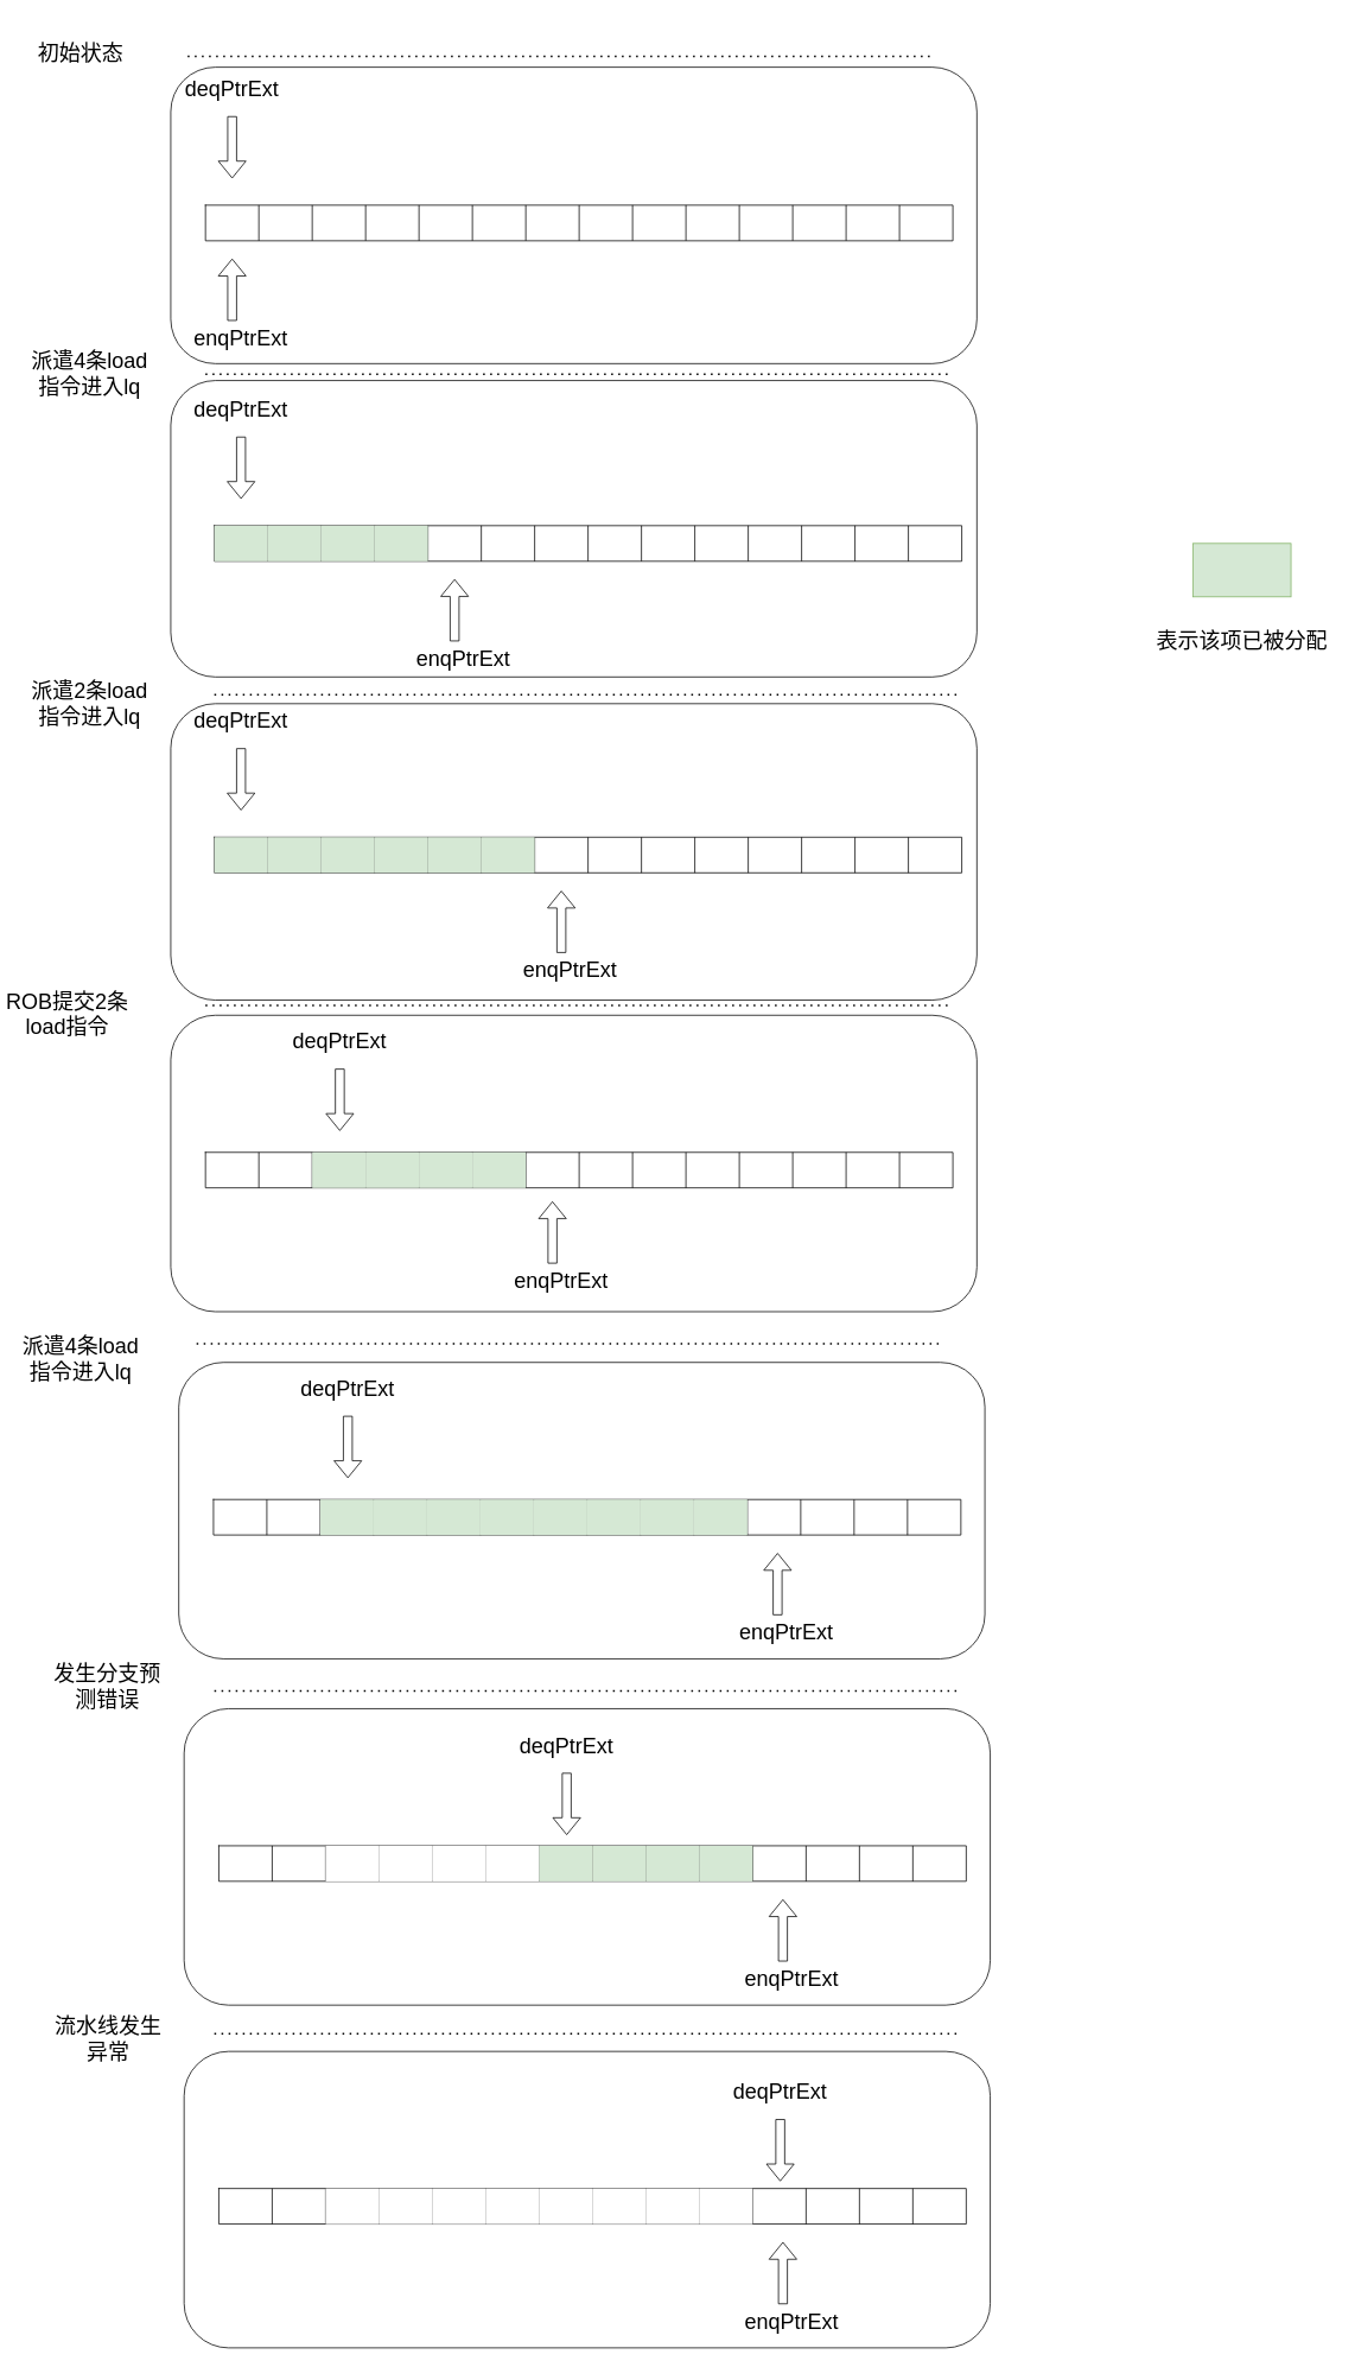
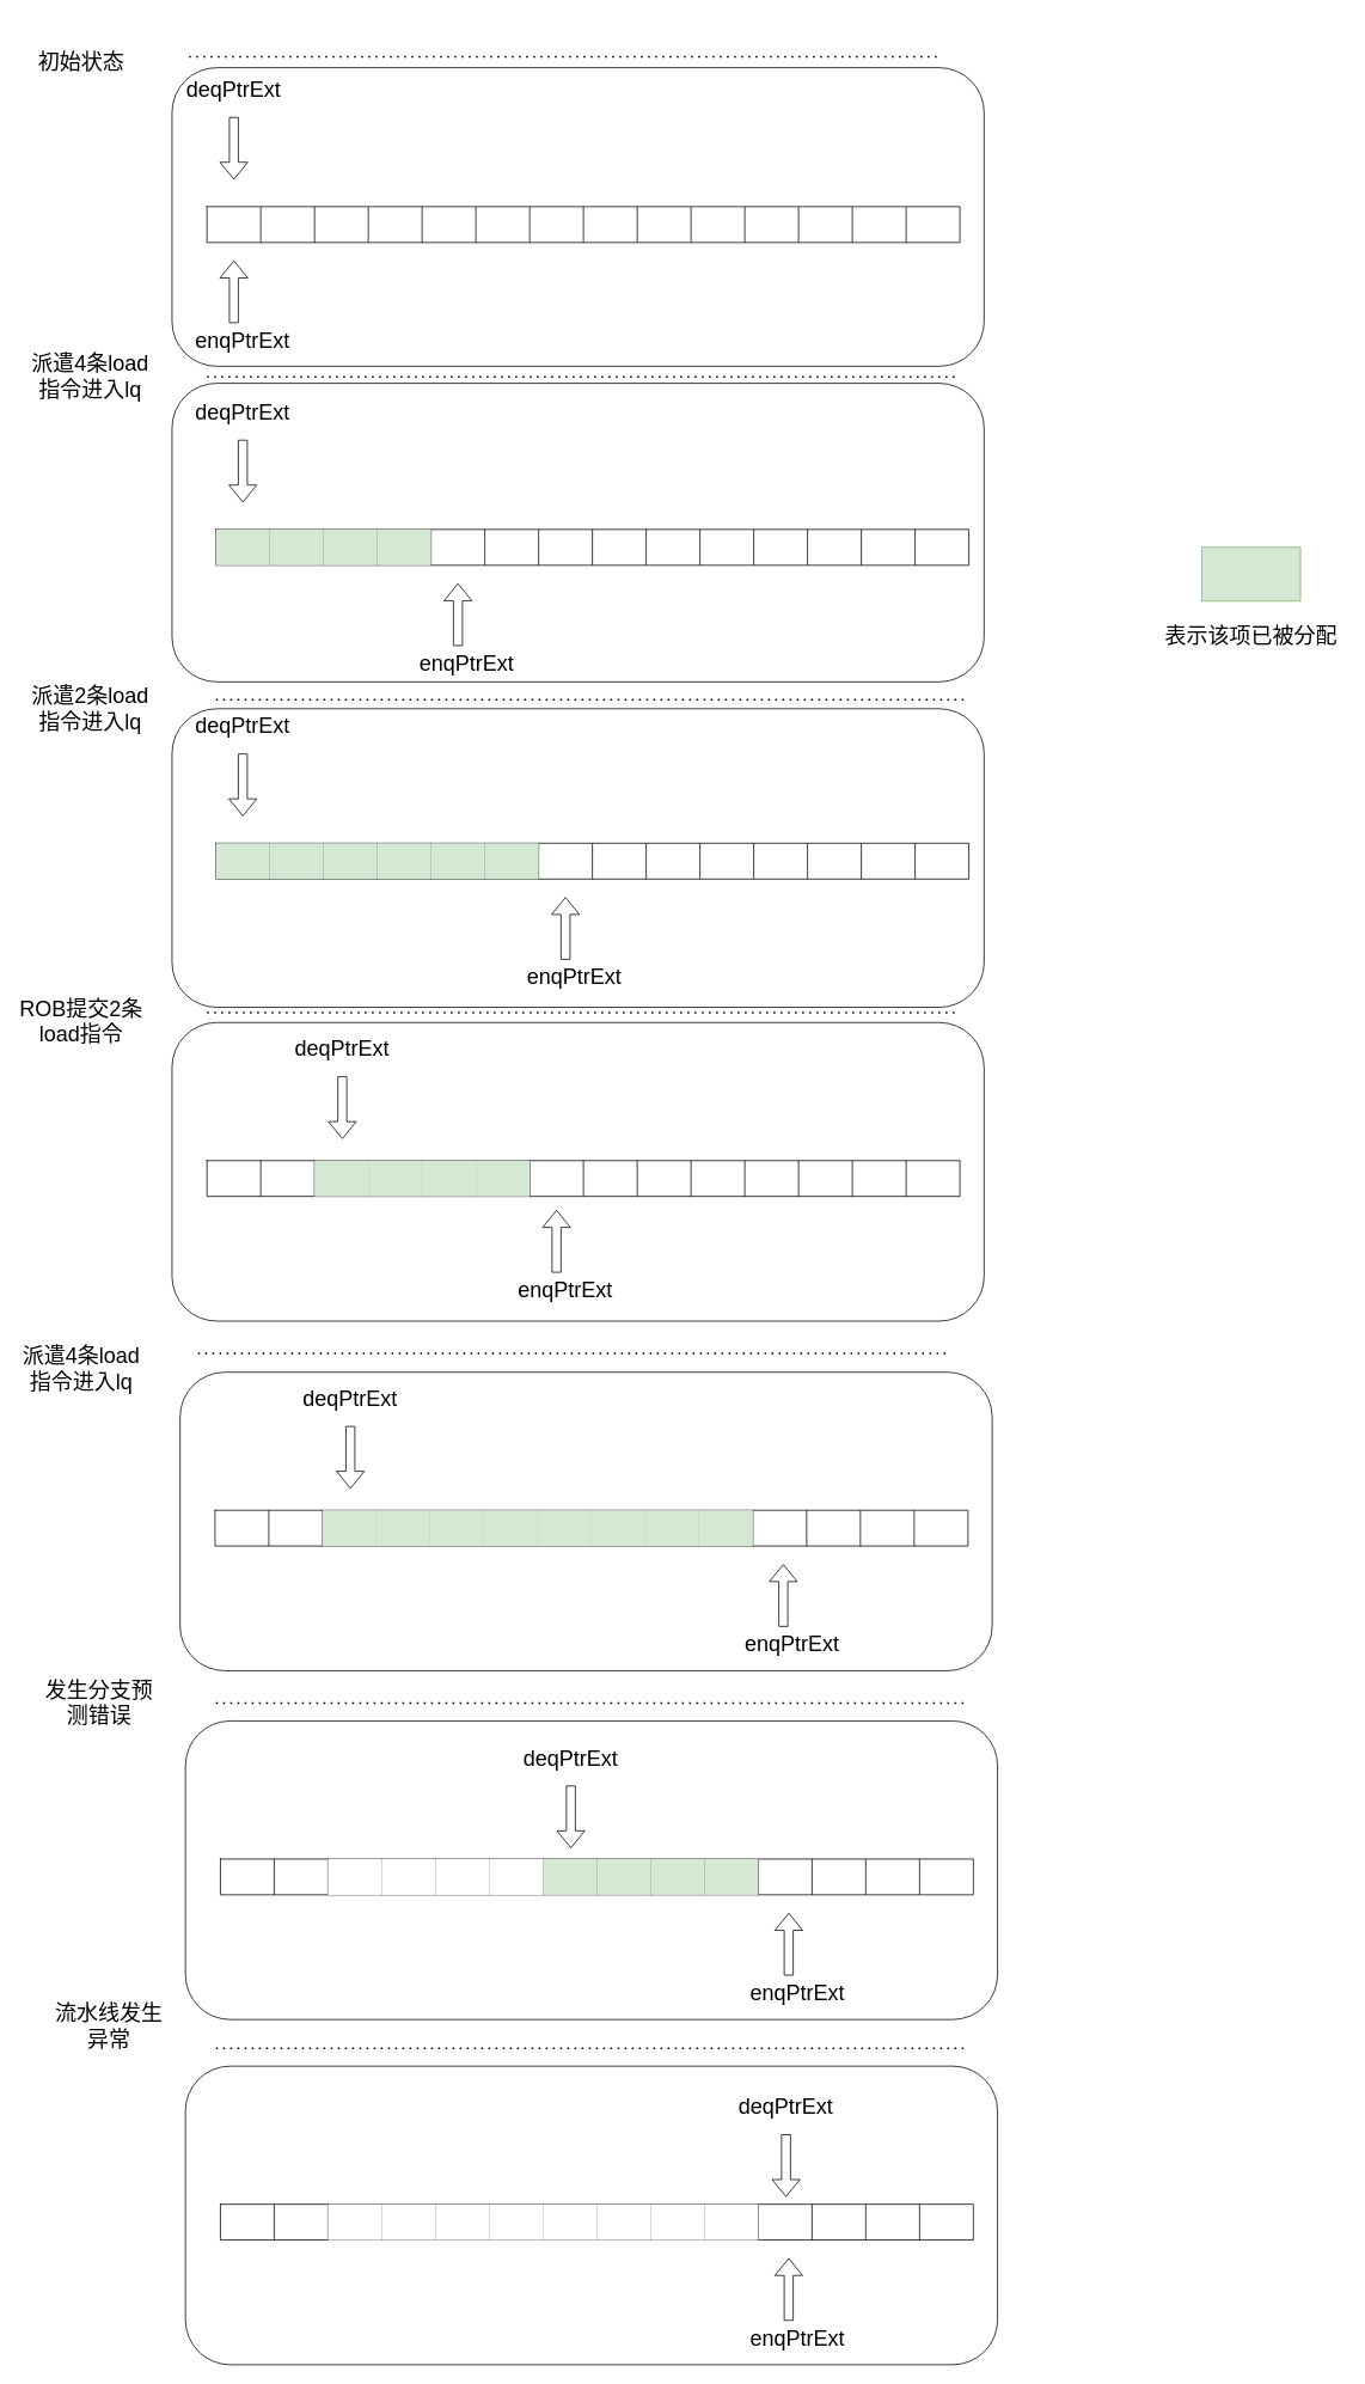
- <mxCell id="80" value="初始状态" style="text;html=1;strokeColor=none;fillColor=none;align=center;verticalAlign=middle;whiteSpace=wrap;rounded=0;fontSize=24;" vertex="1" parent="1"><mxGeometry x="20" y="10" width="140" height="100" as="geometry" /></mxCell>
+ <mxCell id="80" value="初始状态" style="text;html=1;strokeColor=none;fillColor=none;align=center;verticalAlign=middle;whiteSpace=wrap;rounded=0;fontSize=24;" vertex="1" parent="1"><mxGeometry x="20" y="20" width="140" height="100" as="geometry" /></mxCell>
- <mxCell id="82" value="表示该项已被分配" style="text;html=1;strokeColor=none;fillColor=none;align=center;verticalAlign=middle;whiteSpace=wrap;rounded=0;fontSize=24;" vertex="1" parent="1"><mxGeometry x="1290" y="690" width="210" height="60" as="geometry" /></mxCell>
+ <mxCell id="82" value="表示该项已被分配" style="text;html=1;strokeColor=none;fillColor=none;align=center;verticalAlign=middle;whiteSpace=wrap;rounded=0;fontSize=24;" vertex="1" parent="1"><mxGeometry x="1290" y="680" width="210" height="60" as="geometry" /></mxCell>
- <mxCell id="79" value="ROB提交2条load指令" style="text;html=1;strokeColor=none;fillColor=none;align=center;verticalAlign=middle;whiteSpace=wrap;rounded=0;fontSize=24;" vertex="1" parent="1"><mxGeometry x="5" y="1089" width="140" height="100" as="geometry" /></mxCell>
+ <mxCell id="79" value="ROB提交2条load指令" style="text;html=1;strokeColor=none;fillColor=none;align=center;verticalAlign=middle;whiteSpace=wrap;rounded=0;fontSize=24;" vertex="1" parent="1"><mxGeometry x="20" y="1089" width="140" height="100" as="geometry" /></mxCell>
- <mxCell id="125" value="发生分支预测错误" style="text;html=1;strokeColor=none;fillColor=none;align=center;verticalAlign=middle;whiteSpace=wrap;rounded=0;fontSize=24;" vertex="1" parent="1"><mxGeometry x="50" y="1844" width="140" height="100" as="geometry" /></mxCell>
+ <mxCell id="125" value="发生分支预测错误" style="text;html=1;strokeColor=none;fillColor=none;align=center;verticalAlign=middle;whiteSpace=wrap;rounded=0;fontSize=24;" vertex="1" parent="1"><mxGeometry x="40" y="1849" width="140" height="100" as="geometry" /></mxCell>
- <mxCell id="171" value="流水线发生异常" style="text;html=1;strokeColor=none;fillColor=none;align=center;verticalAlign=middle;whiteSpace=wrap;rounded=0;fontSize=24;" vertex="1" parent="1"><mxGeometry x="51" y="2240" width="140" height="100" as="geometry" /></mxCell>
+ <mxCell id="171" value="流水线发生异常" style="text;html=1;strokeColor=none;fillColor=none;align=center;verticalAlign=middle;whiteSpace=wrap;rounded=0;fontSize=24;" vertex="1" parent="1"><mxGeometry x="51" y="2210" width="140" height="100" as="geometry" /></mxCell>
